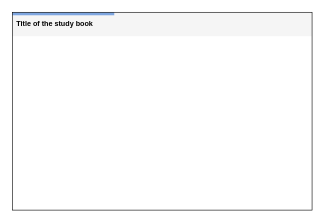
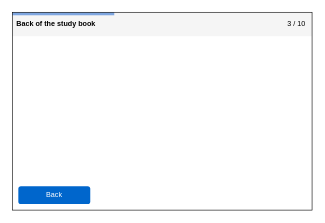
- <mxCell id="6" value="Title of the study book" style="text;html=1;align=left;verticalAlign=middle;resizable=0;points=[];autosize=1;strokeColor=none;fillColor=none;fontStyle=1" vertex="1" parent="1"><mxGeometry x="25" y="25" width="140" height="30" as="geometry" /></mxCell>
+ <mxCell id="6" value="Back of the study book" style="text;html=1;align=left;verticalAlign=middle;resizable=0;points=[];autosize=1;strokeColor=none;fillColor=none;fontStyle=1" vertex="1" parent="1"><mxGeometry x="25" y="25" width="140" height="30" as="geometry" /></mxCell>
+ <mxCell id="7" value="3 / 10" style="text;html=1;align=right;verticalAlign=middle;resizable=0;points=[];autosize=1;strokeColor=none;fillColor=none;" vertex="1" parent="1"><mxGeometry x="460" y="25" width="50" height="30" as="geometry" /></mxCell>
+ <mxCell id="4" value="Back" style="rounded=1;whiteSpace=wrap;html=1;fillColor=#0066CC;strokeColor=none;gradientColor=none;fontColor=#FFFFFF;" vertex="1" parent="1"><mxGeometry x="30" y="310" width="120" height="30" as="geometry" /></mxCell>
